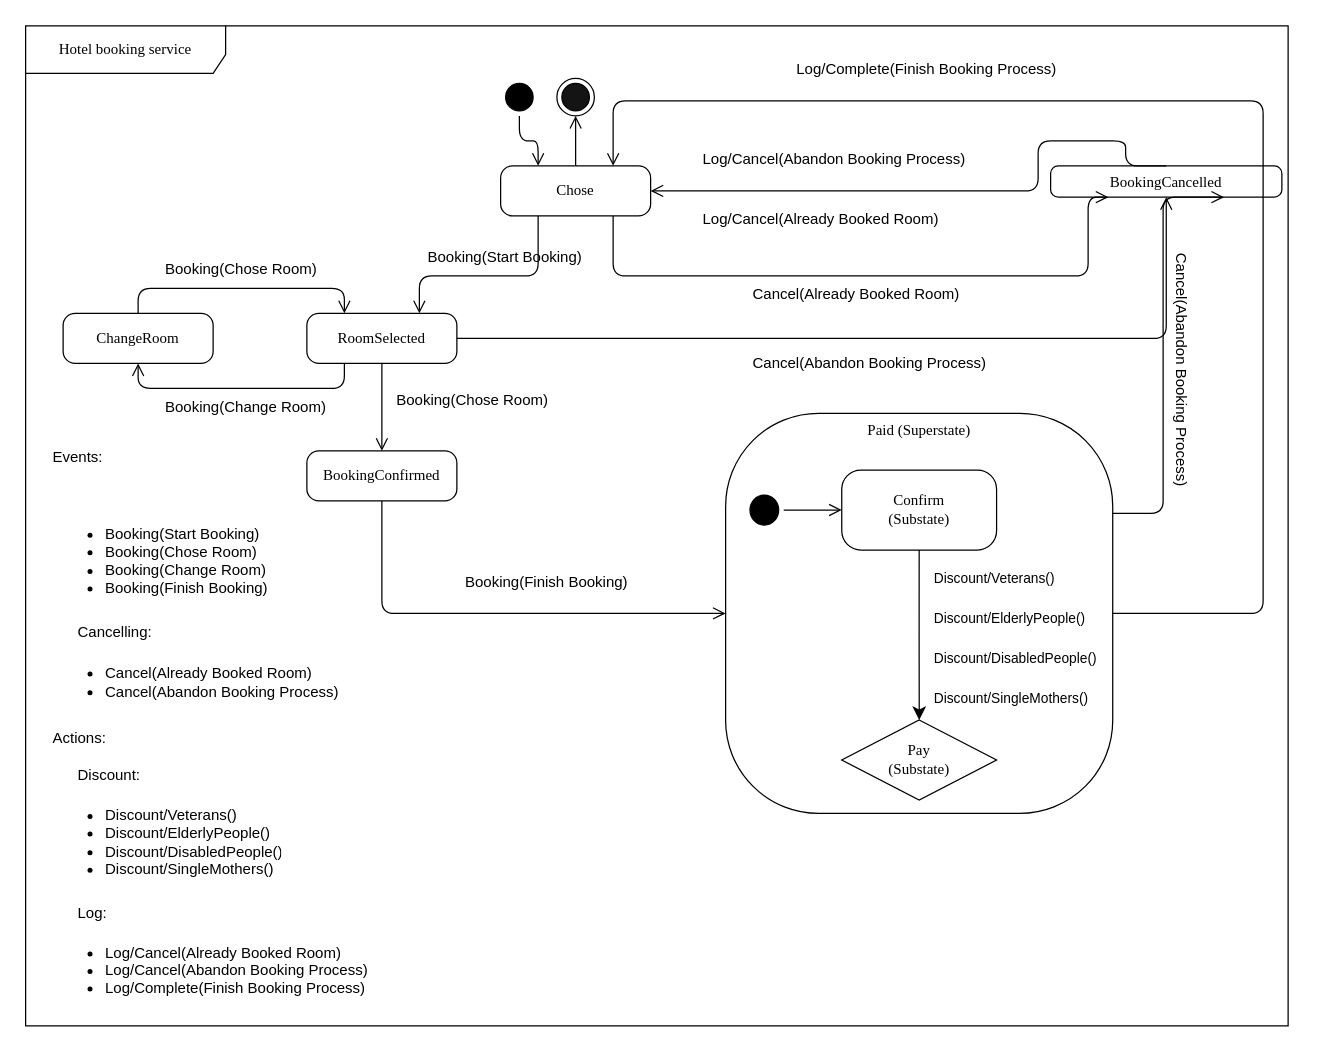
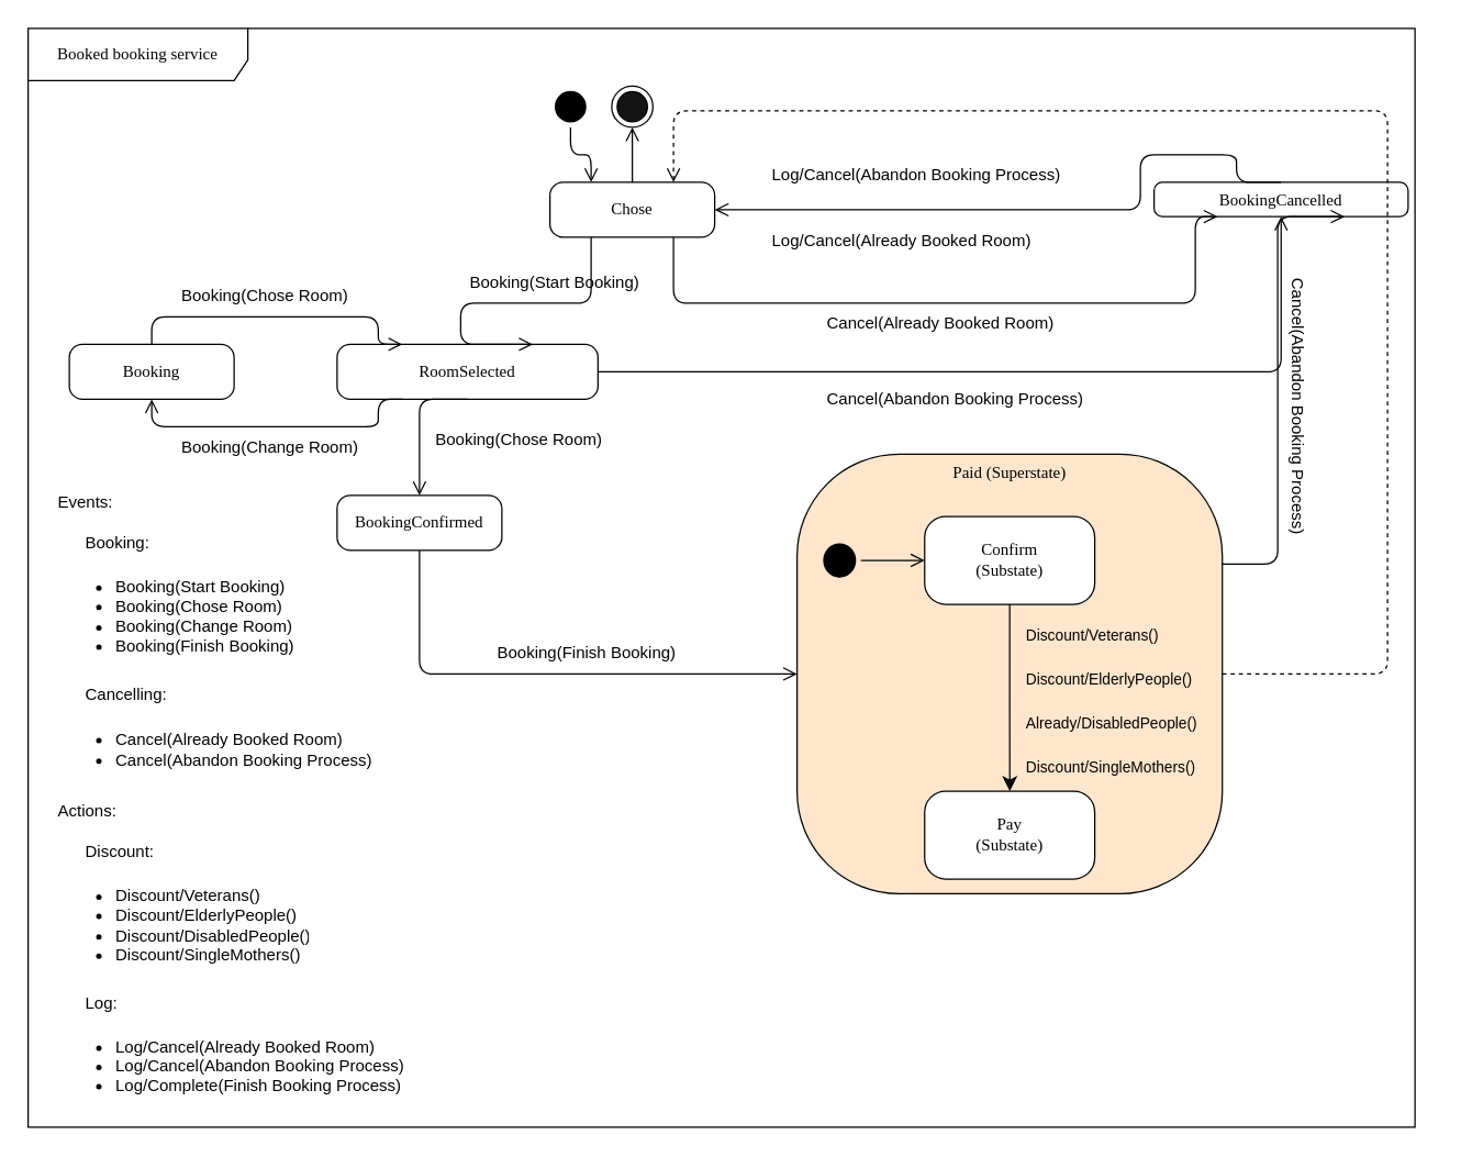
- <mxCell id="2" value="Hotel booking service" style="shape=umlFrame;whiteSpace=wrap;html=1;rounded=1;shadow=0;comic=0;labelBackgroundColor=none;strokeWidth=1;fontFamily=Verdana;fontSize=12;align=center;width=160;height=38;" parent="1" vertex="1"><mxGeometry x="20" y="20" width="1010" height="800" as="geometry" /></mxCell>
+ <mxCell id="2" value="Booked booking service" style="shape=umlFrame;whiteSpace=wrap;html=1;rounded=1;shadow=0;comic=0;labelBackgroundColor=none;strokeWidth=1;fontFamily=Verdana;fontSize=12;align=center;width=160;height=38;" parent="1" vertex="1"><mxGeometry x="20" y="20" width="1010" height="800" as="geometry" /></mxCell>
- <mxCell id="36" value="Log/Complete(Finish Booking Process)" style="text;html=1;align=left;verticalAlign=middle;resizable=0;points=[];autosize=1;strokeColor=none;fillColor=none;" parent="1" vertex="1"><mxGeometry x="635" y="40" width="230" height="30" as="geometry" /></mxCell>
- <mxCell id="32" style="edgeStyle=orthogonalEdgeStyle;html=1;labelBackgroundColor=none;endArrow=open;endSize=8;fontFamily=Verdana;fontSize=12;align=left;exitX=1;exitY=0.5;exitDx=0;exitDy=0;entryX=0.75;entryY=0;entryDx=0;entryDy=0;" parent="1" source="9" target="3" edge="1"><mxGeometry relative="1" as="geometry"><mxPoint x="980" y="500" as="sourcePoint" /><mxPoint x="1160" y="500" as="targetPoint" /><Array as="points"><mxPoint x="1010" y="490" /><mxPoint x="1010" y="80" /><mxPoint x="490" y="80" /></Array></mxGeometry></mxCell>
+ <mxCell id="32" style="edgeStyle=orthogonalEdgeStyle;html=1;labelBackgroundColor=none;endArrow=open;endSize=8;fontFamily=Verdana;fontSize=12;align=left;exitX=1;exitY=0.5;exitDx=0;exitDy=0;entryX=0.75;entryY=0;entryDx=0;entryDy=0;dashed=1;" parent="1" source="9" target="3" edge="1"><mxGeometry relative="1" as="geometry"><mxPoint x="980" y="500" as="sourcePoint" /><mxPoint x="1160" y="500" as="targetPoint" /><Array as="points"><mxPoint x="1010" y="490" /><mxPoint x="1010" y="80" /><mxPoint x="490" y="80" /></Array></mxGeometry></mxCell>
- <mxCell id="6" value="ChangeRoom " style="rounded=1;whiteSpace=wrap;html=1;arcSize=24;shadow=0;comic=0;labelBackgroundColor=none;fontFamily=Verdana;fontSize=12;align=center;" parent="1" vertex="1"><mxGeometry x="50" y="250" width="120" height="40" as="geometry" /></mxCell>
+ <mxCell id="6" value="Booking " style="rounded=1;whiteSpace=wrap;html=1;arcSize=24;shadow=0;comic=0;labelBackgroundColor=none;fontFamily=Verdana;fontSize=12;align=center;" parent="1" vertex="1"><mxGeometry x="50" y="250" width="120" height="40" as="geometry" /></mxCell>
- <mxCell id="4" value="RoomSelected " style="rounded=1;whiteSpace=wrap;html=1;arcSize=24;shadow=0;comic=0;labelBackgroundColor=none;fontFamily=Verdana;fontSize=12;align=center;" parent="1" vertex="1"><mxGeometry x="245" y="250" width="120" height="40" as="geometry" /></mxCell>
+ <mxCell id="4" value="RoomSelected " style="rounded=1;whiteSpace=wrap;html=1;arcSize=24;shadow=0;comic=0;labelBackgroundColor=none;fontFamily=Verdana;fontSize=12;align=center;" parent="1" vertex="1"><mxGeometry x="245" y="250" width="190" height="40" as="geometry" /></mxCell>
+ <mxCell id="46" value="Booking:" style="text;html=1;align=left;verticalAlign=middle;resizable=0;points=[];autosize=1;strokeColor=none;fillColor=none;" parent="44" vertex="1"><mxGeometry x="20" y="30" width="70" height="30" as="geometry" /></mxCell>
- <mxCell id="43" value="Booking(Finish Booking)" style="text;html=1;align=left;verticalAlign=middle;resizable=0;points=[];autosize=1;strokeColor=none;fillColor=none;" parent="1" vertex="1"><mxGeometry x="370" y="450" width="150" height="30" as="geometry" /></mxCell>
+ <mxCell id="43" value="Booking(Finish Booking)" style="text;html=1;align=left;verticalAlign=middle;resizable=0;points=[];autosize=1;strokeColor=none;fillColor=none;" parent="1" vertex="1"><mxGeometry x="360" y="460" width="150" height="30" as="geometry" /></mxCell>
- <mxCell id="9" value="Paid (Superstate)" style="rounded=1;whiteSpace=wrap;html=1;arcSize=24;shadow=0;comic=0;labelBackgroundColor=none;fontFamily=Verdana;fontSize=12;align=center;verticalAlign=top;" parent="8" vertex="1"><mxGeometry width="309.677" height="320" as="geometry" /></mxCell>
+ <mxCell id="9" value="Paid (Superstate)" style="rounded=1;whiteSpace=wrap;html=1;arcSize=24;shadow=0;comic=0;labelBackgroundColor=none;fontFamily=Verdana;fontSize=12;align=center;verticalAlign=top;fillColor=#ffe6cc;" parent="8" vertex="1"><mxGeometry width="309.677" height="320" as="geometry" /></mxCell>
- <mxCell id="15" value="Discount/DisabledPeople()" style="text;html=1;align=left;verticalAlign=middle;resizable=0;points=[];autosize=1;strokeColor=none;fillColor=none;fontSize=11;" parent="8" vertex="1"><mxGeometry x="165.161" y="181.333" width="150" height="30" as="geometry" /></mxCell>
+ <mxCell id="15" value="Already/DisabledPeople()" style="text;html=1;align=left;verticalAlign=middle;resizable=0;points=[];autosize=1;strokeColor=none;fillColor=none;fontSize=11;" parent="8" vertex="1"><mxGeometry x="165.161" y="181.333" width="150" height="30" as="geometry" /></mxCell>
- <mxCell id="11" value="Pay&lt;div&gt;(Substate)&lt;/div&gt;" style="rhombus;whiteSpace=wrap;html=1;arcSize=24;shadow=0;comic=0;labelBackgroundColor=none;fontFamily=Verdana;fontSize=12;align=center;" parent="8" vertex="1"><mxGeometry x="92.903" y="245.333" width="123.871" height="64" as="geometry" /></mxCell>
+ <mxCell id="11" value="Pay&lt;div&gt;(Substate)&lt;/div&gt;" style="rounded=1;whiteSpace=wrap;html=1;arcSize=24;shadow=0;comic=0;labelBackgroundColor=none;fontFamily=Verdana;fontSize=12;align=center;" parent="8" vertex="1"><mxGeometry x="92.903" y="245.333" width="123.871" height="64" as="geometry" /></mxCell>
